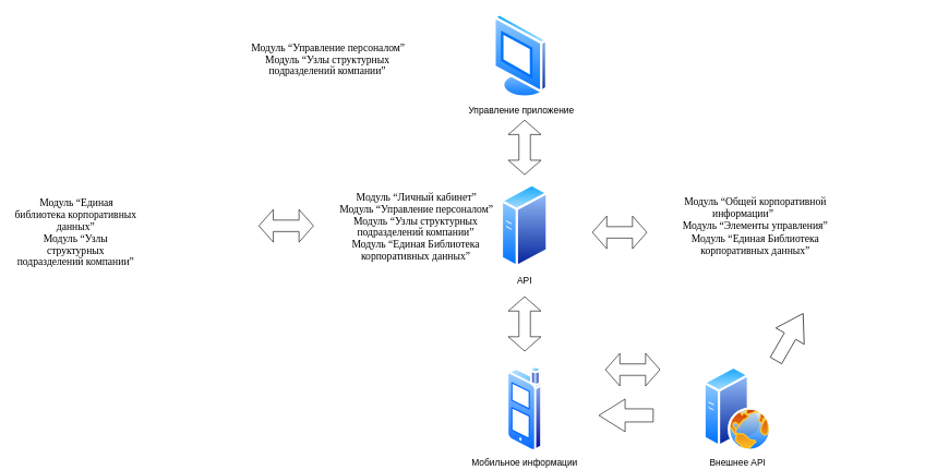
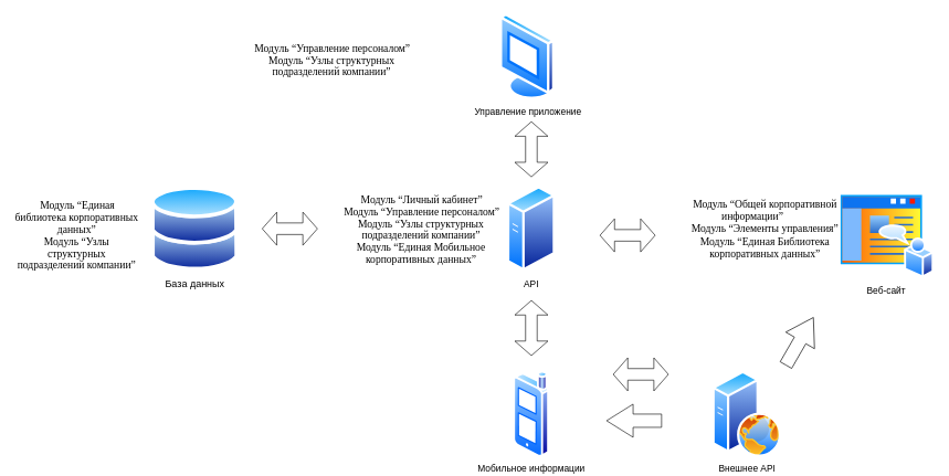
+ <mxCell id="2" value="База данных" style="image;aspect=fixed;perimeter=ellipsePerimeter;html=1;align=center;shadow=0;dashed=0;spacingTop=3;image=img/lib/active_directory/databases.svg;fontSize=15;" parent="1" vertex="1"><mxGeometry x="226.95" y="280" width="132.65" height="130" as="geometry" /></mxCell>
- <mxCell id="15" value="&lt;p class=&quot;MsoNormal&quot; style=&quot;margin: 0cm 0cm 0.0pt; line-height: normal;&quot;&gt;&lt;span style=&quot;font-size:12.0pt;font-family:&amp;quot;Times New Roman&amp;quot;,serif;mso-fareast-font-family:&lt;br/&gt;&amp;quot;Times New Roman&amp;quot;&quot;&gt;&lt;span style=&quot;font-variant-numeric: normal; font-variant-east-asian: normal; font-variant-alternates: normal; font-size-adjust: none; font-kerning: auto; font-optical-sizing: auto; font-feature-settings: normal; font-variation-settings: normal; font-variant-position: normal; font-stretch: normal; font-size: 7pt; line-height: normal; font-family: &amp;quot;Times New Roman&amp;quot;;&quot;&gt;&amp;nbsp;&lt;/span&gt;&lt;/span&gt;&lt;span style=&quot;font-size:12.0pt;font-family:&amp;quot;Times New Roman&amp;quot;,serif&quot;&gt;Модуль “Личный кабинет”&lt;/span&gt;&lt;/p&gt;&lt;p class=&quot;MsoNormal&quot; style=&quot;margin: 0cm 0cm 0.0pt; line-height: normal;&quot;&gt;&lt;span style=&quot;font-size: 12pt; font-family: &amp;quot;Times New Roman&amp;quot;, serif;&quot;&gt;&lt;span style=&quot;font-variant-numeric: normal; font-variant-east-asian: normal; font-variant-alternates: normal; font-size-adjust: none; font-kerning: auto; font-optical-sizing: auto; font-feature-settings: normal; font-variation-settings: normal; font-variant-position: normal; font-stretch: normal; font-size: 7pt; line-height: normal; font-family: &amp;quot;Times New Roman&amp;quot;;&quot;&gt;&amp;nbsp;&lt;/span&gt;&lt;/span&gt;&lt;span style=&quot;font-size: 12pt; font-family: &amp;quot;Times New Roman&amp;quot;, serif;&quot;&gt;Модуль “Управление персоналом”&lt;/span&gt;&lt;/p&gt;&lt;p class=&quot;MsoNormal&quot; style=&quot;margin: 0cm 0cm 0.0pt; line-height: normal;&quot;&gt;&lt;span style=&quot;font-family: &amp;quot;Times New Roman&amp;quot;, serif; font-size: 16px;&quot;&gt;Модуль “Узлы структурных подразделений компании”&lt;/span&gt;&lt;/p&gt;&lt;p class=&quot;MsoNormal&quot; style=&quot;margin: 0cm 0cm 0.0pt; line-height: normal;&quot;&gt;&lt;span style=&quot;font-family: &amp;quot;Times New Roman&amp;quot;, serif; text-align: justify; text-indent: 28.3pt; background-color: initial;&quot;&gt;&lt;font style=&quot;font-size: 16px;&quot;&gt;Модуль “Единая Библиотека&lt;br/&gt;корпоративных данных”&lt;/font&gt;&lt;/span&gt;&lt;/p&gt;&lt;p class=&quot;MsoNormal&quot; style=&quot;margin: 0cm 0cm 0.0pt; line-height: normal;&quot;&gt;&lt;span style=&quot;font-family: &amp;quot;Times New Roman&amp;quot;, serif; font-size: 16px;&quot;&gt;&lt;br&gt;&lt;/span&gt;&lt;/p&gt;" style="text;html=1;align=center;verticalAlign=middle;whiteSpace=wrap;rounded=0;" vertex="1" parent="1"><mxGeometry x="505" y="340" width="260" height="30" as="geometry" /></mxCell>
+ <mxCell id="15" value="&lt;p class=&quot;MsoNormal&quot; style=&quot;margin: 0cm 0cm 0.0pt; line-height: normal;&quot;&gt;&lt;span style=&quot;font-size:12.0pt;font-family:&amp;quot;Times New Roman&amp;quot;,serif;mso-fareast-font-family:&lt;br/&gt;&amp;quot;Times New Roman&amp;quot;&quot;&gt;&lt;span style=&quot;font-variant-numeric: normal; font-variant-east-asian: normal; font-variant-alternates: normal; font-size-adjust: none; font-kerning: auto; font-optical-sizing: auto; font-feature-settings: normal; font-variation-settings: normal; font-variant-position: normal; font-stretch: normal; font-size: 7pt; line-height: normal; font-family: &amp;quot;Times New Roman&amp;quot;;&quot;&gt;&amp;nbsp;&lt;/span&gt;&lt;/span&gt;&lt;span style=&quot;font-size:12.0pt;font-family:&amp;quot;Times New Roman&amp;quot;,serif&quot;&gt;Модуль “Личный кабинет”&lt;/span&gt;&lt;/p&gt;&lt;p class=&quot;MsoNormal&quot; style=&quot;margin: 0cm 0cm 0.0pt; line-height: normal;&quot;&gt;&lt;span style=&quot;font-size: 12pt; font-family: &amp;quot;Times New Roman&amp;quot;, serif;&quot;&gt;&lt;span style=&quot;font-variant-numeric: normal; font-variant-east-asian: normal; font-variant-alternates: normal; font-size-adjust: none; font-kerning: auto; font-optical-sizing: auto; font-feature-settings: normal; font-variation-settings: normal; font-variant-position: normal; font-stretch: normal; font-size: 7pt; line-height: normal; font-family: &amp;quot;Times New Roman&amp;quot;;&quot;&gt;&amp;nbsp;&lt;/span&gt;&lt;/span&gt;&lt;span style=&quot;font-size: 12pt; font-family: &amp;quot;Times New Roman&amp;quot;, serif;&quot;&gt;Модуль “Управление персоналом”&lt;/span&gt;&lt;/p&gt;&lt;p class=&quot;MsoNormal&quot; style=&quot;margin: 0cm 0cm 0.0pt; line-height: normal;&quot;&gt;&lt;span style=&quot;font-family: &amp;quot;Times New Roman&amp;quot;, serif; font-size: 16px;&quot;&gt;Модуль “Узлы структурных подразделений компании”&lt;/span&gt;&lt;/p&gt;&lt;p class=&quot;MsoNormal&quot; style=&quot;margin: 0cm 0cm 0.0pt; line-height: normal;&quot;&gt;&lt;span style=&quot;font-family: &amp;quot;Times New Roman&amp;quot;, serif; text-align: justify; text-indent: 28.3pt; background-color: initial;&quot;&gt;&lt;font style=&quot;font-size: 16px;&quot;&gt;Модуль “Единая Мобильное&lt;br/&gt;корпоративных данных”&lt;/font&gt;&lt;/span&gt;&lt;/p&gt;&lt;p class=&quot;MsoNormal&quot; style=&quot;margin: 0cm 0cm 0.0pt; line-height: normal;&quot;&gt;&lt;span style=&quot;font-family: &amp;quot;Times New Roman&amp;quot;, serif; font-size: 16px;&quot;&gt;&lt;br&gt;&lt;/span&gt;&lt;/p&gt;" style="text;html=1;align=center;verticalAlign=middle;whiteSpace=wrap;rounded=0;" vertex="1" parent="1"><mxGeometry x="505" y="340" width="260" height="30" as="geometry" /></mxCell>
+ <mxCell id="5" value="Веб-сайт" style="image;aspect=fixed;perimeter=ellipsePerimeter;html=1;align=center;shadow=0;dashed=0;spacingTop=3;image=img/lib/active_directory/home_page.svg;fontSize=14;" parent="1" vertex="1"><mxGeometry x="1265" y="290" width="144.44" height="130" as="geometry" /></mxCell>
